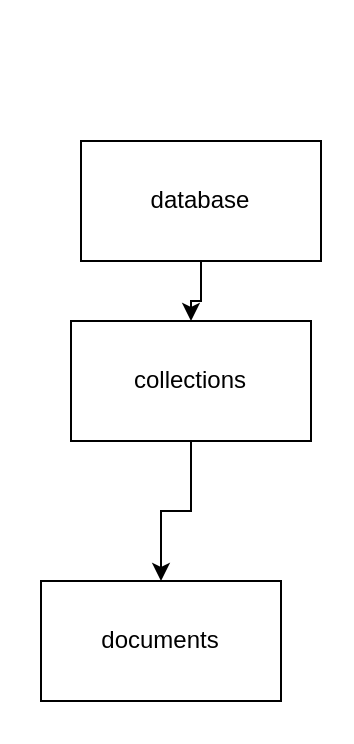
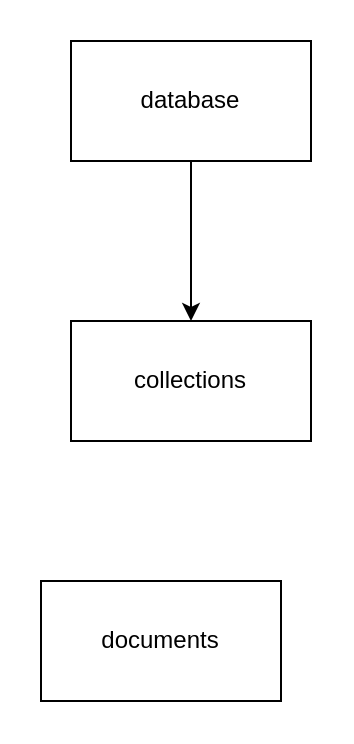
- <mxCell id="3" value="database" style="rounded=0;whiteSpace=wrap;html=1;" vertex="1" parent="1"><mxGeometry x="40" y="70" width="120" height="60" as="geometry" /></mxCell>
+ <mxCell id="3" value="database" style="rounded=0;whiteSpace=wrap;html=1;" vertex="1" parent="1"><mxGeometry x="35" y="20" width="120" height="60" as="geometry" /></mxCell>
- <mxCell id="4" value="" style="edgeStyle=orthogonalEdgeStyle;rounded=0;orthogonalLoop=1;jettySize=auto;html=1;" edge="1" parent="1" source="5" target="6"><mxGeometry relative="1" as="geometry" /></mxCell>
